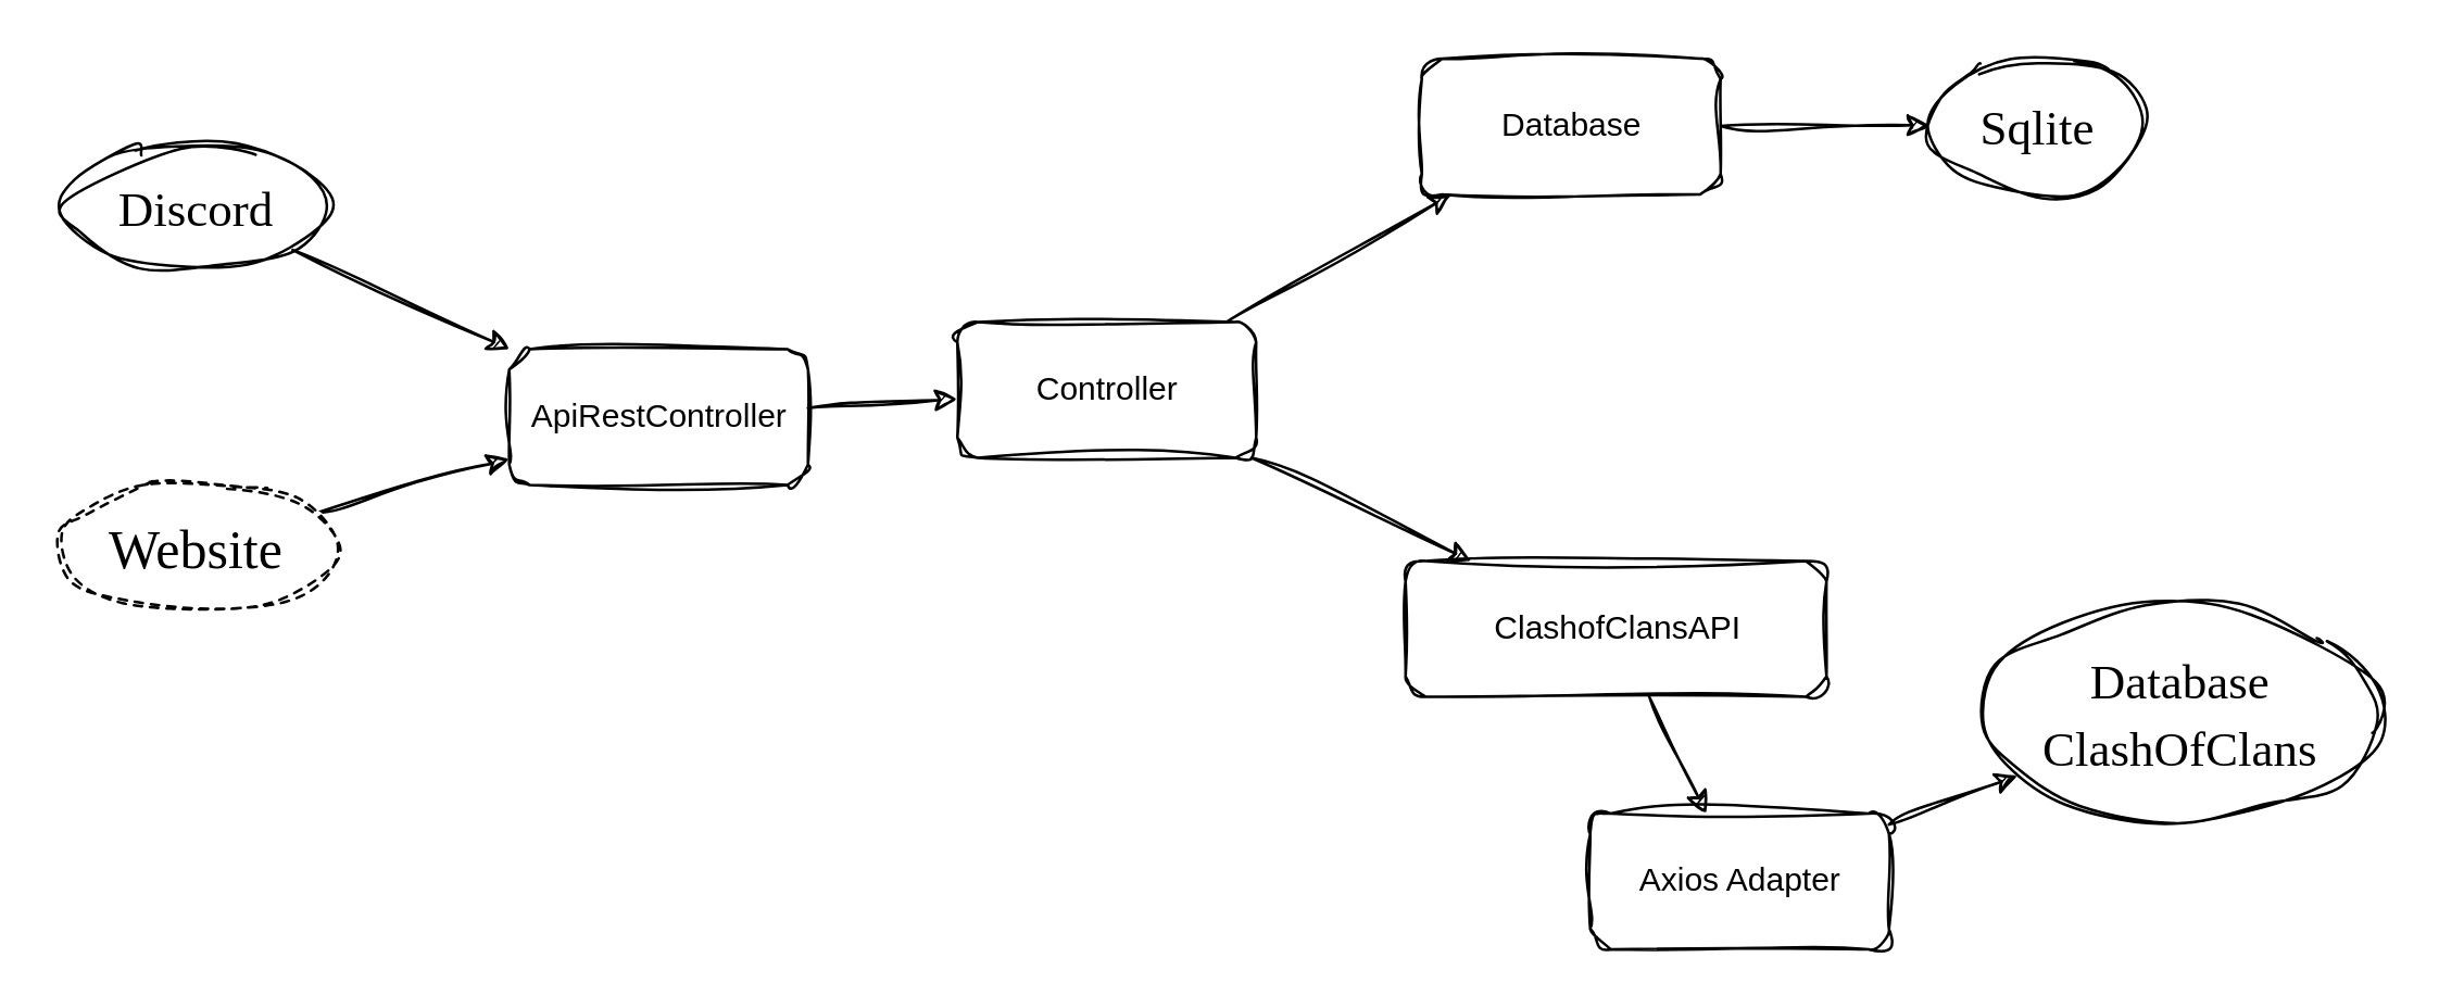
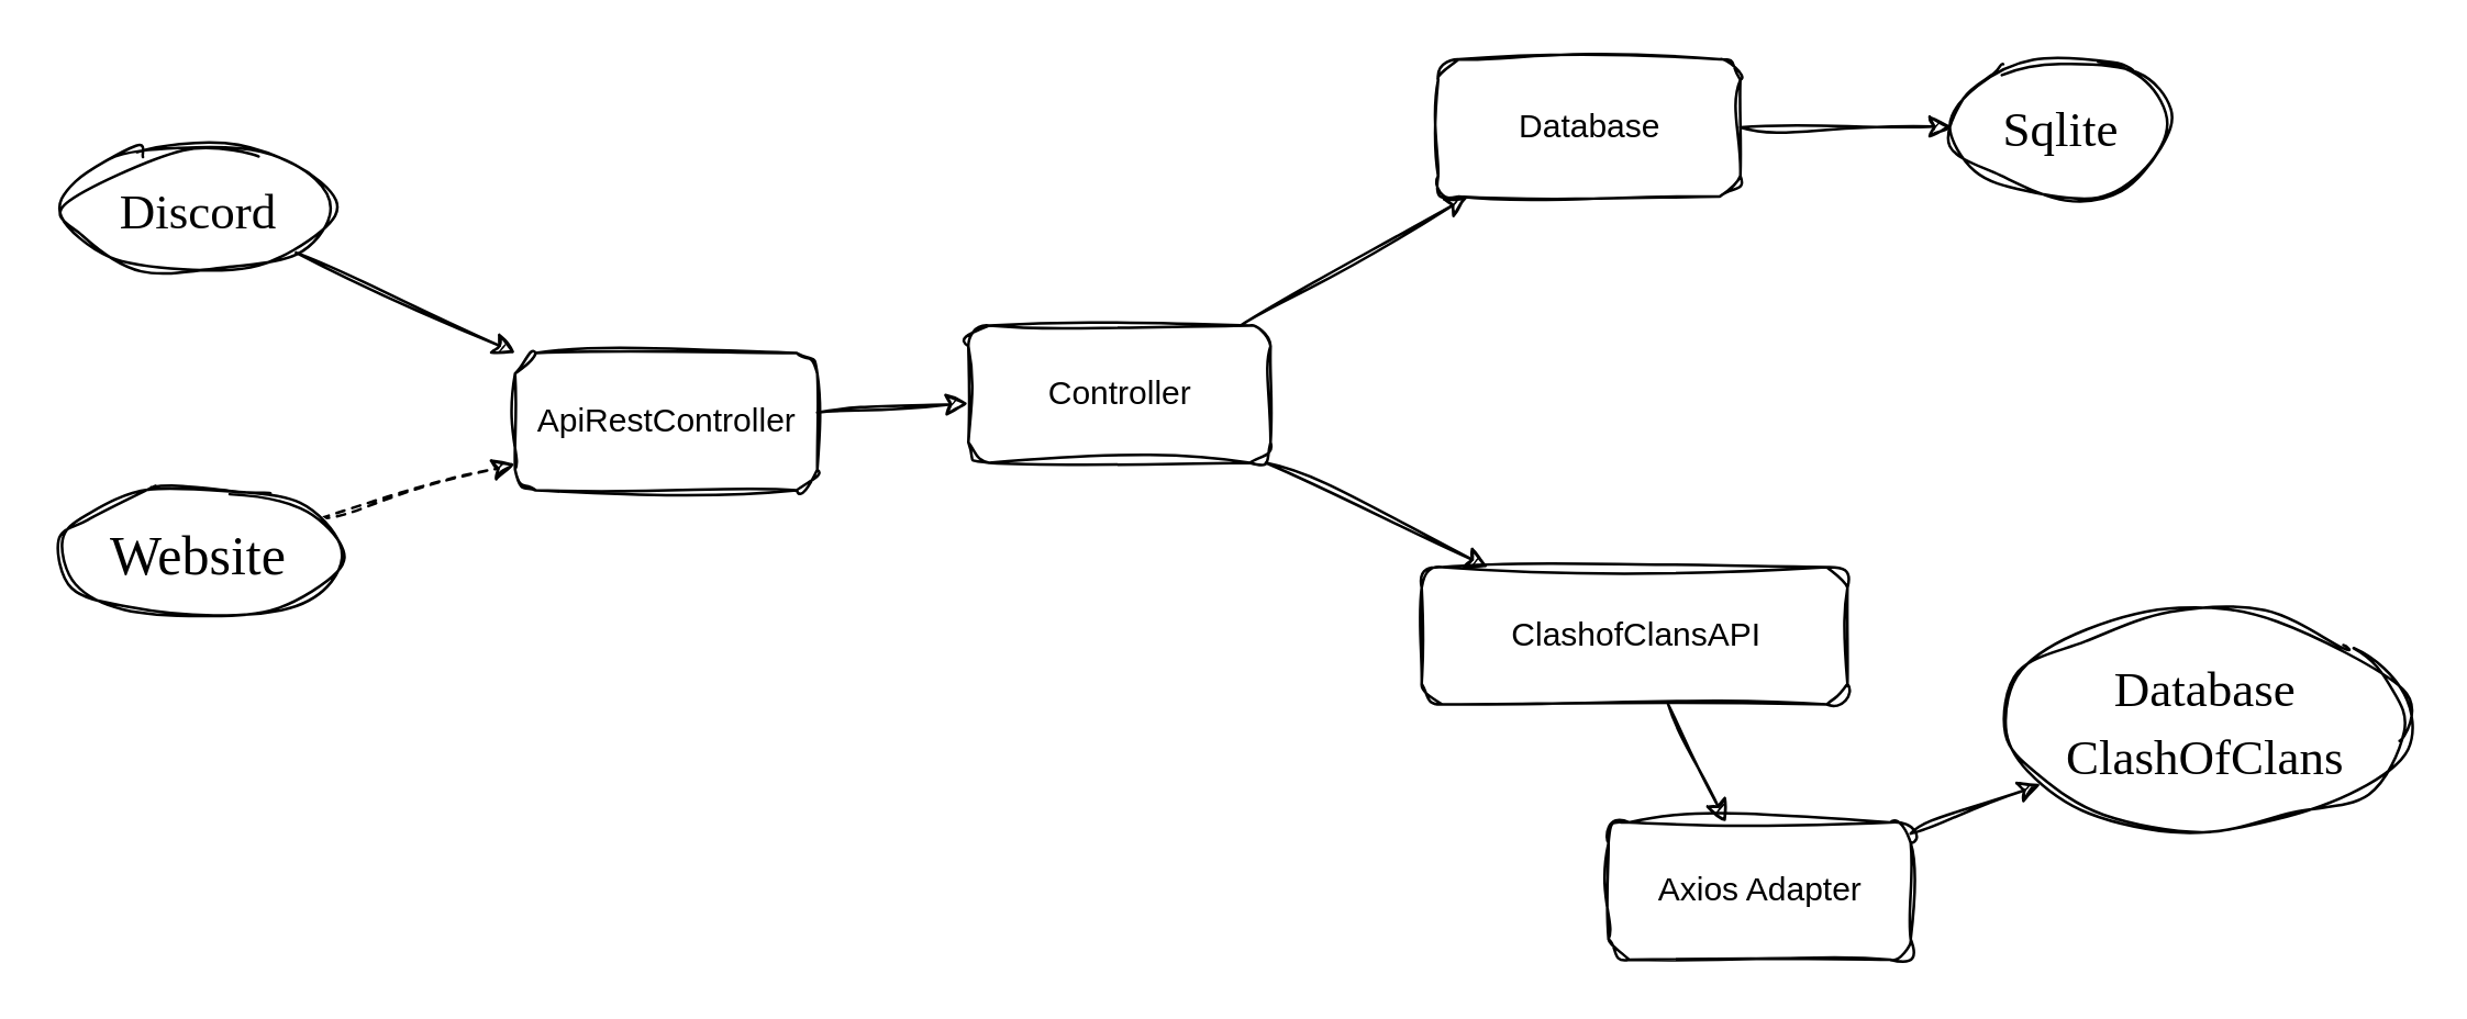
- <mxCell id="15" style="edgeStyle=none;sketch=1;hachureGap=4;jiggle=2;curveFitting=1;html=1;fontFamily=Architects Daughter;fontSource=https%3A%2F%2Ffonts.googleapis.com%2Fcss%3Ffamily%3DArchitects%2BDaughter;fontSize=18;" edge="1" parent="1" source="16" target="14"><mxGeometry relative="1" as="geometry" /></mxCell>
+ <mxCell id="15" style="edgeStyle=none;sketch=1;hachureGap=4;jiggle=2;curveFitting=1;html=1;fontFamily=Architects Daughter;fontSource=https%3A%2F%2Ffonts.googleapis.com%2Fcss%3Ffamily%3DArchitects%2BDaughter;fontSize=18;dashed=1;" edge="1" parent="1" source="16" target="14"><mxGeometry relative="1" as="geometry" /></mxCell>
- <mxCell id="16" value="Website" style="ellipse;whiteSpace=wrap;html=1;rounded=1;sketch=1;hachureGap=4;jiggle=2;curveFitting=1;fontFamily=Architects Daughter;fontSource=https%3A%2F%2Ffonts.googleapis.com%2Fcss%3Ffamily%3DArchitects%2BDaughter;fontSize=20;dashed=1;" vertex="1" parent="1"><mxGeometry x="20" y="177" width="104" height="47" as="geometry" /></mxCell>
+ <mxCell id="16" value="Website" style="ellipse;whiteSpace=wrap;html=1;rounded=1;sketch=1;hachureGap=4;jiggle=2;curveFitting=1;fontFamily=Architects Daughter;fontSource=https%3A%2F%2Ffonts.googleapis.com%2Fcss%3Ffamily%3DArchitects%2BDaughter;fontSize=20;" vertex="1" parent="1"><mxGeometry x="20" y="177" width="104" height="47" as="geometry" /></mxCell>
